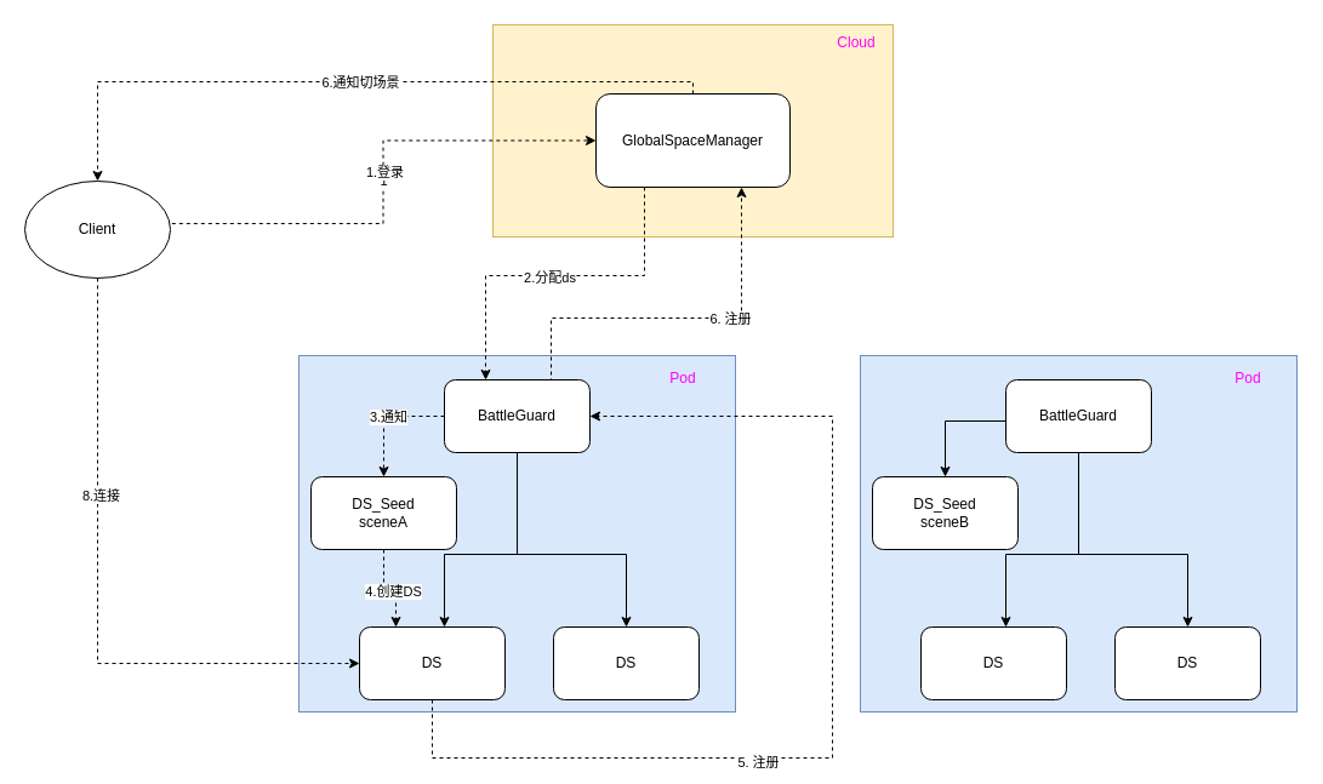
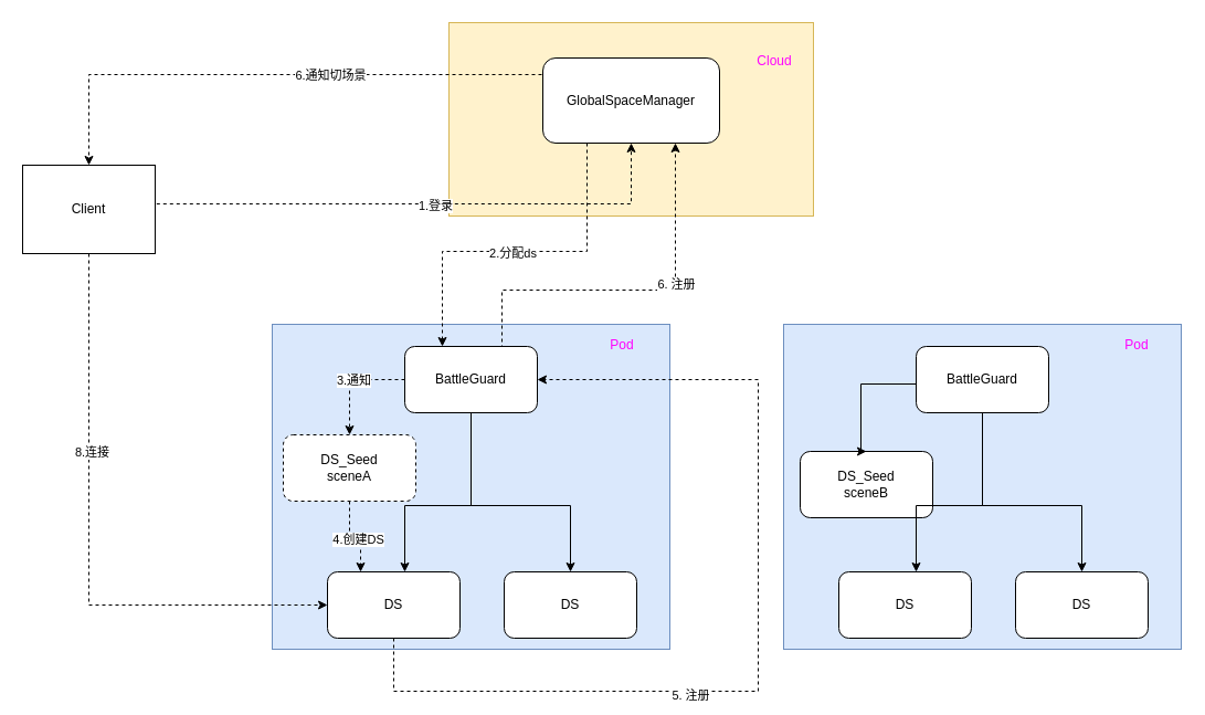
- <mxCell id="28" value="Cloud" style="text;html=1;strokeColor=none;fillColor=none;align=center;verticalAlign=middle;whiteSpace=wrap;rounded=0;fontColor=#FF00FF;" parent="1" vertex="1"><mxGeometry x="676" y="20" width="60" height="30" as="geometry" /></mxCell>
+ <mxCell id="28" value="Cloud" style="text;html=1;strokeColor=none;fillColor=none;align=center;verticalAlign=middle;whiteSpace=wrap;rounded=0;fontColor=#FF00FF;" parent="1" vertex="1"><mxGeometry x="671" y="40" width="60" height="30" as="geometry" /></mxCell>
- <mxCell id="12" value="GlobalSpaceManager" style="rounded=1;whiteSpace=wrap;html=1;" parent="1" vertex="1"><mxGeometry x="491" y="77" width="160" height="77" as="geometry" /></mxCell>
+ <mxCell id="12" value="GlobalSpaceManager" style="rounded=1;whiteSpace=wrap;html=1;" parent="1" vertex="1"><mxGeometry x="491" y="52" width="160" height="77" as="geometry" /></mxCell>
- <mxCell id="26" value="Client" style="ellipse;whiteSpace=wrap;html=1;" parent="1" vertex="1"><mxGeometry x="20" y="149" width="120" height="80" as="geometry" /></mxCell>
+ <mxCell id="26" value="Client" style="whiteSpace=wrap;html=1;rounded=0;" parent="1" vertex="1"><mxGeometry x="20" y="149" width="120" height="80" as="geometry" /></mxCell>
- <mxCell id="15" value="DS_Seed&lt;br&gt;sceneA" style="rounded=1;whiteSpace=wrap;html=1;" parent="1" vertex="1"><mxGeometry x="256" y="393" width="120" height="60" as="geometry" /></mxCell>
+ <mxCell id="15" value="DS_Seed&lt;br&gt;sceneA" style="rounded=1;whiteSpace=wrap;html=1;dashed=1;" parent="1" vertex="1"><mxGeometry x="256" y="393" width="120" height="60" as="geometry" /></mxCell>
- <mxCell id="31" value="DS_Seed&lt;br&gt;sceneB" style="rounded=1;whiteSpace=wrap;html=1;" vertex="1" parent="1"><mxGeometry x="719" y="393" width="120" height="60" as="geometry" /></mxCell>
+ <mxCell id="31" value="DS_Seed&lt;br&gt;sceneB" style="rounded=1;whiteSpace=wrap;html=1;" vertex="1" parent="1"><mxGeometry x="724" y="408" width="120" height="60" as="geometry" /></mxCell>
